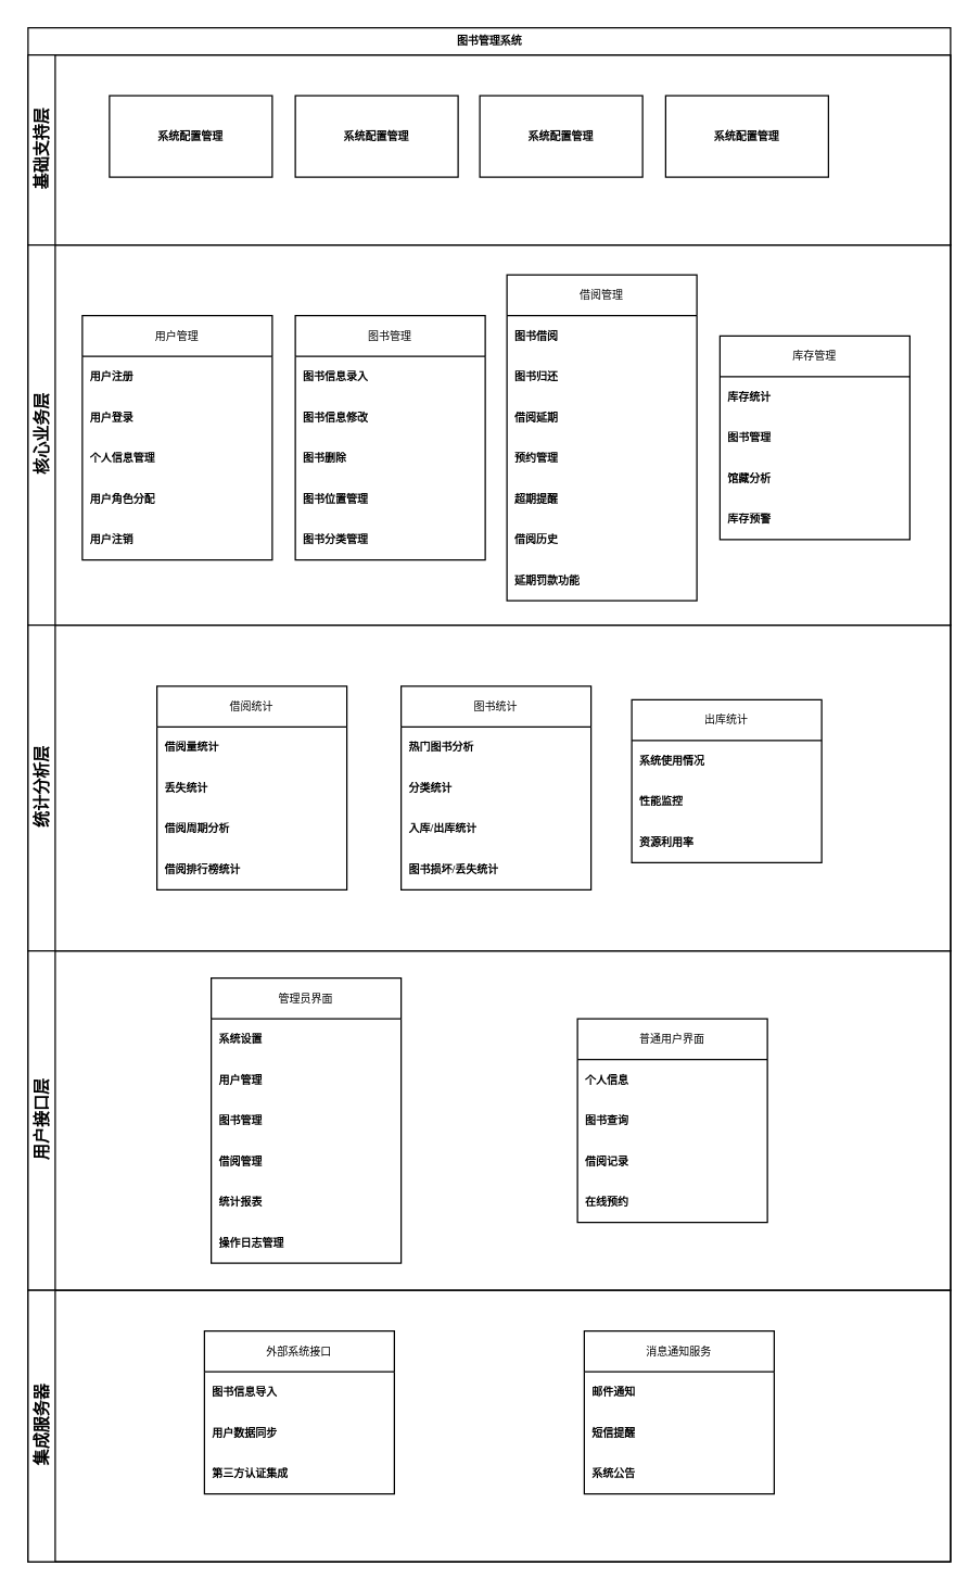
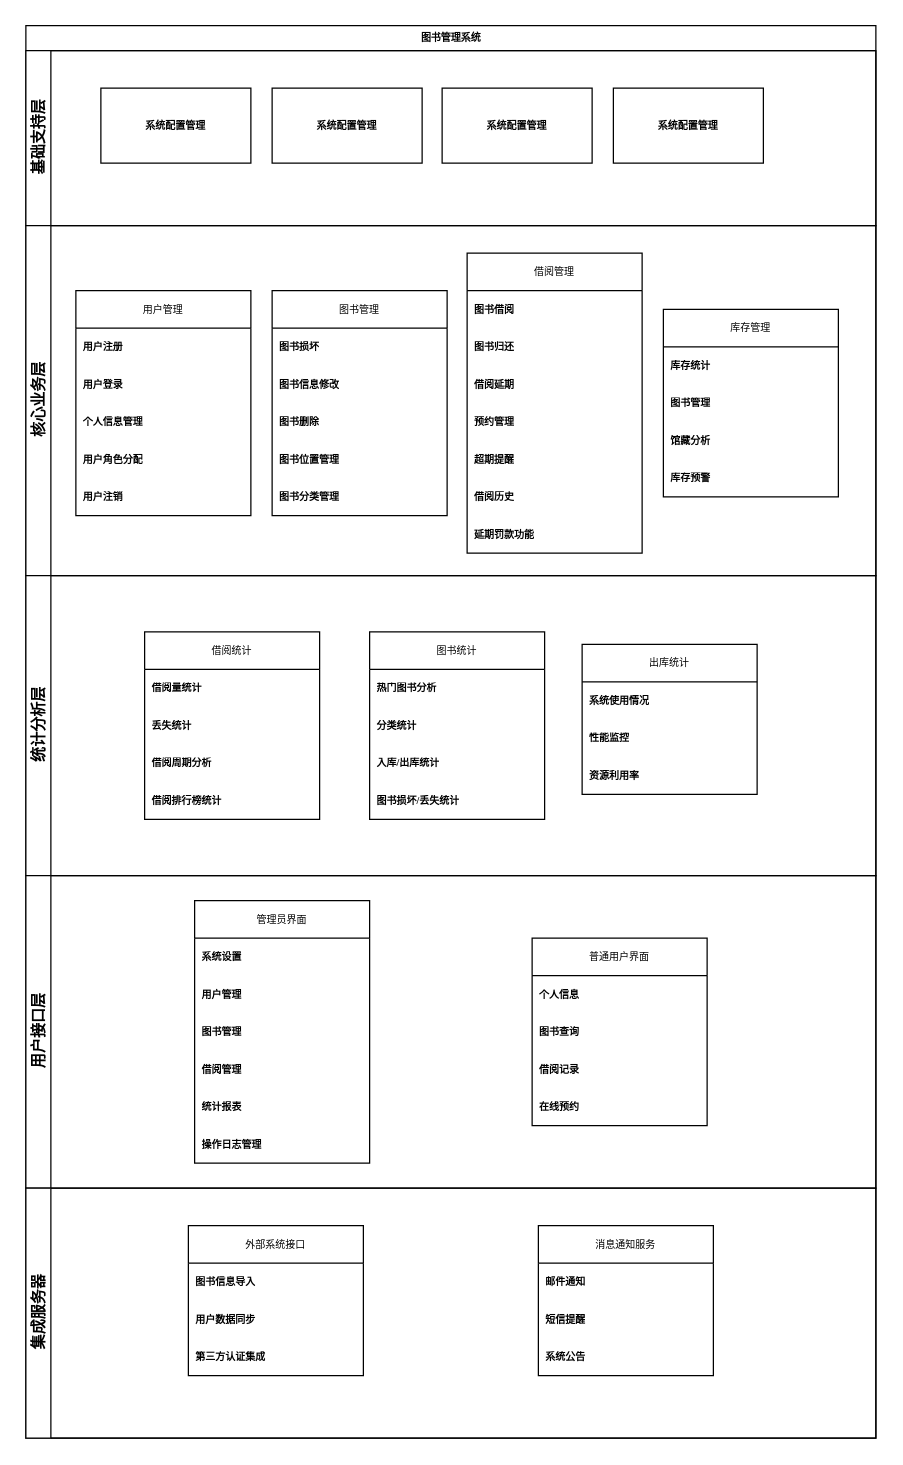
- <mxCell id="16" value="图书信息录入" style="text;strokeColor=none;fillColor=none;align=left;verticalAlign=middle;spacingLeft=4;spacingRight=4;overflow=hidden;points=[[0,0.5],[1,0.5]];portConstraint=eastwest;rotatable=0;whiteSpace=wrap;html=1;fontFamily=Verdana;fontSize=8;fontColor=default;fontStyle=1;labelBackgroundColor=none;horizontal=1;" vertex="1" parent="15"><mxGeometry y="30" width="140" height="30" as="geometry" /></mxCell>
+ <mxCell id="16" value="图书损坏" style="text;strokeColor=none;fillColor=none;align=left;verticalAlign=middle;spacingLeft=4;spacingRight=4;overflow=hidden;points=[[0,0.5],[1,0.5]];portConstraint=eastwest;rotatable=0;whiteSpace=wrap;html=1;fontFamily=Verdana;fontSize=8;fontColor=default;fontStyle=1;labelBackgroundColor=none;horizontal=1;" vertex="1" parent="15"><mxGeometry y="30" width="140" height="30" as="geometry" /></mxCell>
